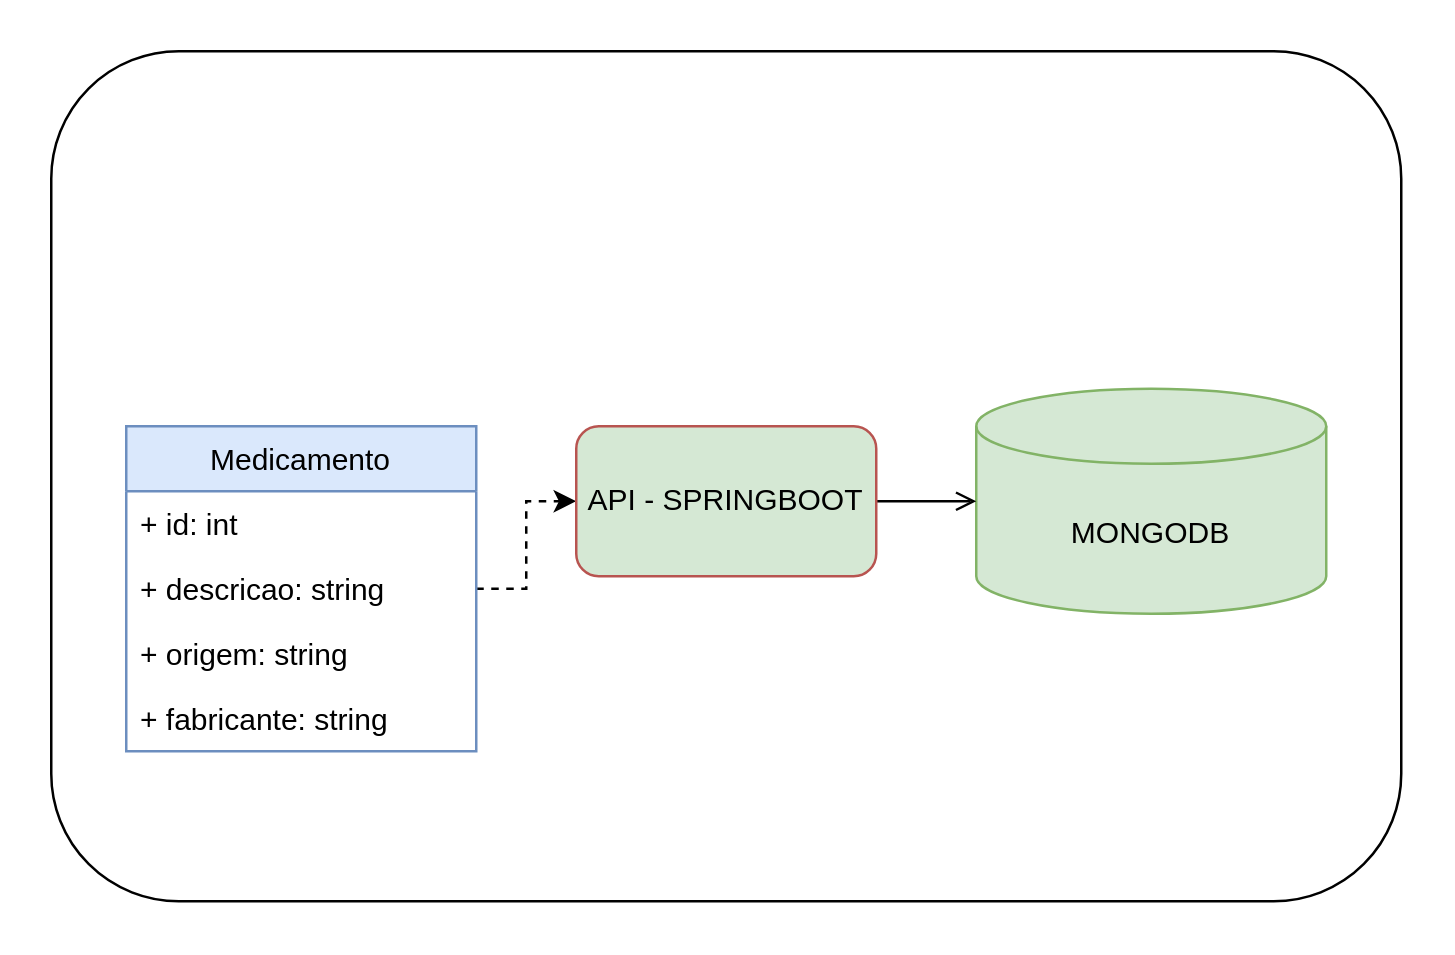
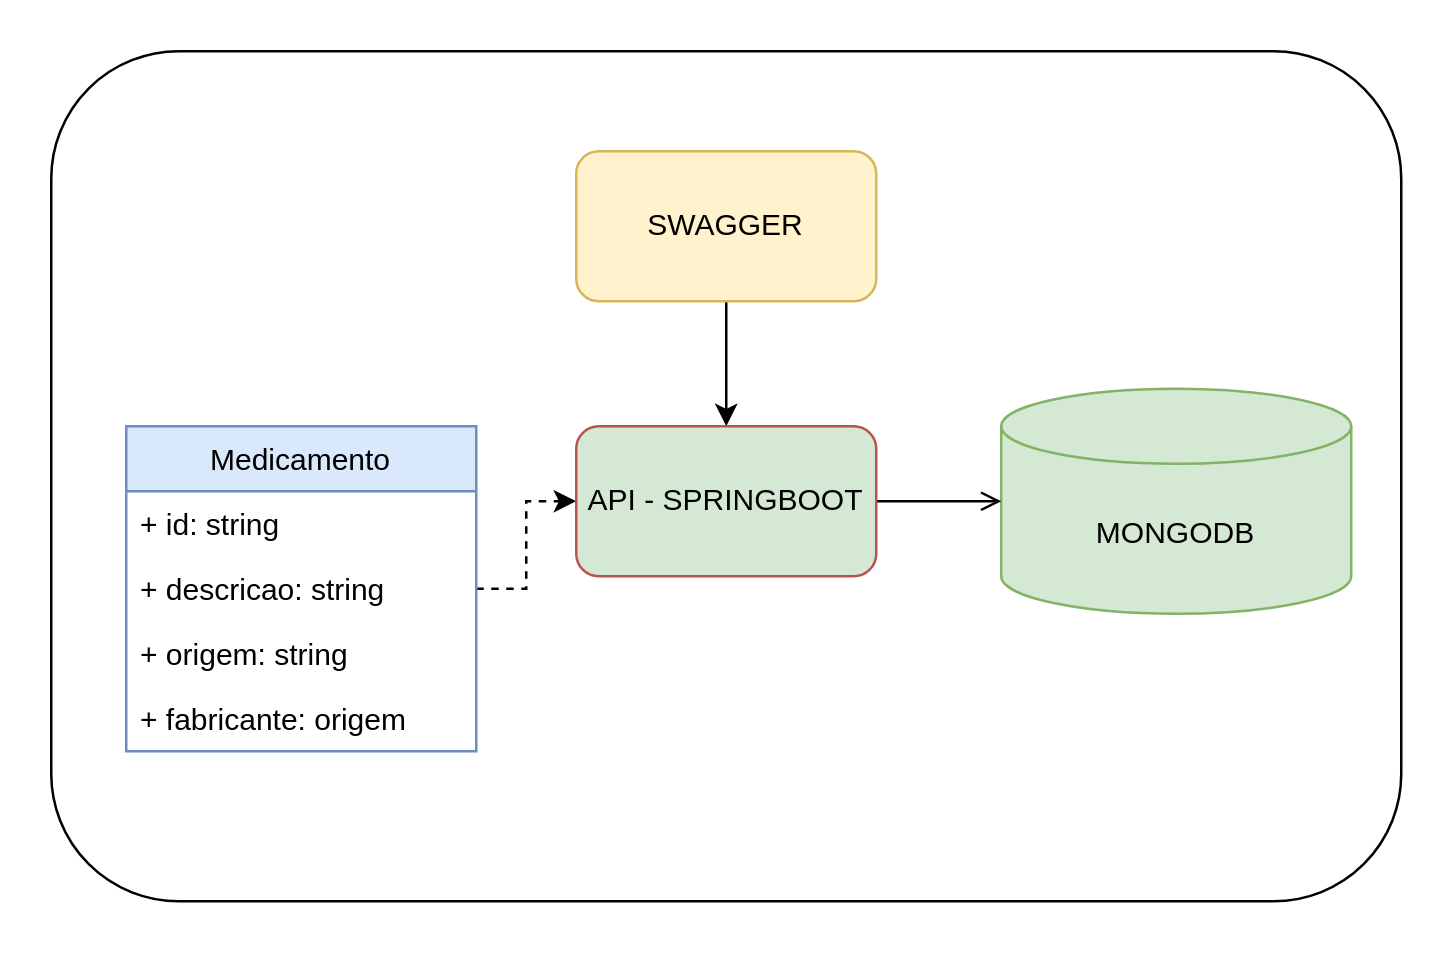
+ <mxCell id="11" value="SWAGGER" style="rounded=1;whiteSpace=wrap;html=1;fillColor=#fff2cc;strokeColor=#d6b656;" vertex="1" parent="1"><mxGeometry x="230" y="60" width="120" height="60" as="geometry" /></mxCell>
+ <mxCell id="10" style="edgeStyle=orthogonalEdgeStyle;rounded=0;orthogonalLoop=1;jettySize=auto;html=1;entryX=0.5;entryY=0;entryDx=0;entryDy=0;" edge="1" parent="1" source="11" target="13"><mxGeometry relative="1" as="geometry" /></mxCell>
- <mxCell id="9" value="MONGODB" style="shape=cylinder3;whiteSpace=wrap;html=1;boundedLbl=1;backgroundOutline=1;size=15;fillColor=#d5e8d4;strokeColor=#82b366;" vertex="1" parent="1"><mxGeometry x="390" y="155" width="140" height="90" as="geometry" /></mxCell>
+ <mxCell id="9" value="MONGODB" style="shape=cylinder3;whiteSpace=wrap;html=1;boundedLbl=1;backgroundOutline=1;size=15;fillColor=#d5e8d4;strokeColor=#82b366;" vertex="1" parent="1"><mxGeometry x="400" y="155" width="140" height="90" as="geometry" /></mxCell>
- <mxCell id="5" value="+ id: int" style="text;strokeColor=none;fillColor=none;align=left;verticalAlign=top;spacingLeft=4;spacingRight=4;overflow=hidden;rotatable=0;points=[[0,0.5],[1,0.5]];portConstraint=eastwest;" vertex="1" parent="4"><mxGeometry y="26" width="140" height="26" as="geometry" /></mxCell>
+ <mxCell id="5" value="+ id: string" style="text;strokeColor=none;fillColor=none;align=left;verticalAlign=top;spacingLeft=4;spacingRight=4;overflow=hidden;rotatable=0;points=[[0,0.5],[1,0.5]];portConstraint=eastwest;" vertex="1" parent="4"><mxGeometry y="26" width="140" height="26" as="geometry" /></mxCell>
- <mxCell id="8" value="+ fabricante: string" style="text;strokeColor=none;fillColor=none;align=left;verticalAlign=top;spacingLeft=4;spacingRight=4;overflow=hidden;rotatable=0;points=[[0,0.5],[1,0.5]];portConstraint=eastwest;" vertex="1" parent="4"><mxGeometry y="104" width="140" height="26" as="geometry" /></mxCell>
+ <mxCell id="8" value="+ fabricante: origem" style="text;strokeColor=none;fillColor=none;align=left;verticalAlign=top;spacingLeft=4;spacingRight=4;overflow=hidden;rotatable=0;points=[[0,0.5],[1,0.5]];portConstraint=eastwest;" vertex="1" parent="4"><mxGeometry y="104" width="140" height="26" as="geometry" /></mxCell>
